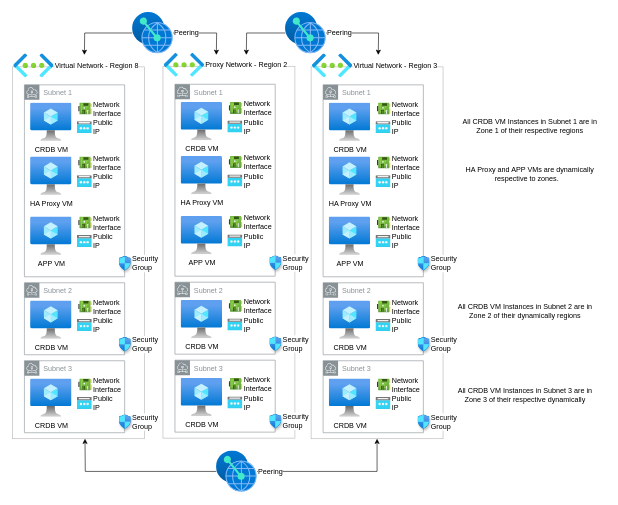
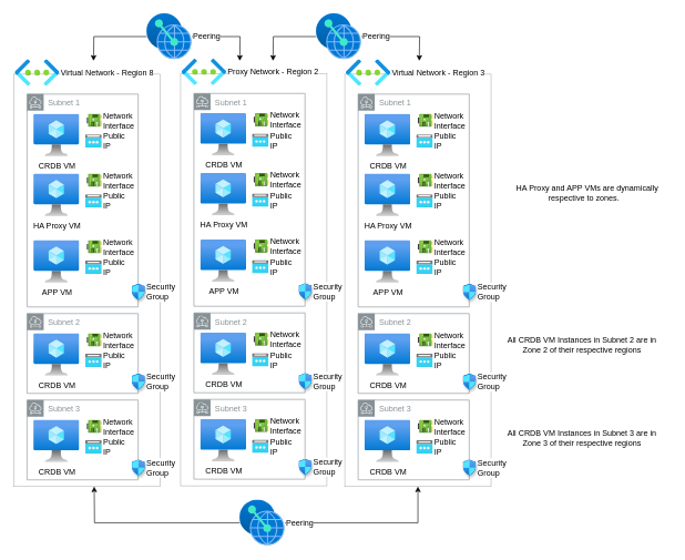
- <mxCell id="107" value="All CRDB VM Instances in Subnet 1 are in Zone 1 of their respective regions" style="text;html=1;strokeColor=none;fillColor=none;align=center;verticalAlign=middle;whiteSpace=wrap;rounded=0;" vertex="1" parent="74"><mxGeometry x="220" y="60" width="230" height="36" as="geometry" /></mxCell>
- <mxCell id="106" value="All CRDB VM Instances in Subnet 2 are in Zone 2 of their dynamically regions" style="text;html=1;strokeColor=none;fillColor=none;align=center;verticalAlign=middle;whiteSpace=wrap;rounded=0;" vertex="1" parent="74"><mxGeometry x="212" y="370" width="230" height="36" as="geometry" /></mxCell>
+ <mxCell id="106" value="All CRDB VM Instances in Subnet 2 are in Zone 2 of their respective regions" style="text;html=1;strokeColor=none;fillColor=none;align=center;verticalAlign=middle;whiteSpace=wrap;rounded=0;" vertex="1" parent="74"><mxGeometry x="212" y="370" width="230" height="36" as="geometry" /></mxCell>
- <mxCell id="108" value="All CRDB VM Instances in Subnet 3 are in Zone 3 of their respective dynamically" style="text;html=1;strokeColor=none;fillColor=none;align=center;verticalAlign=middle;whiteSpace=wrap;rounded=0;" vertex="1" parent="74"><mxGeometry x="212" y="510" width="230" height="36" as="geometry" /></mxCell>
+ <mxCell id="108" value="All CRDB VM Instances in Subnet 3 are in Zone 3 of their respective regions" style="text;html=1;strokeColor=none;fillColor=none;align=center;verticalAlign=middle;whiteSpace=wrap;rounded=0;" vertex="1" parent="74"><mxGeometry x="212" y="510" width="230" height="36" as="geometry" /></mxCell>
